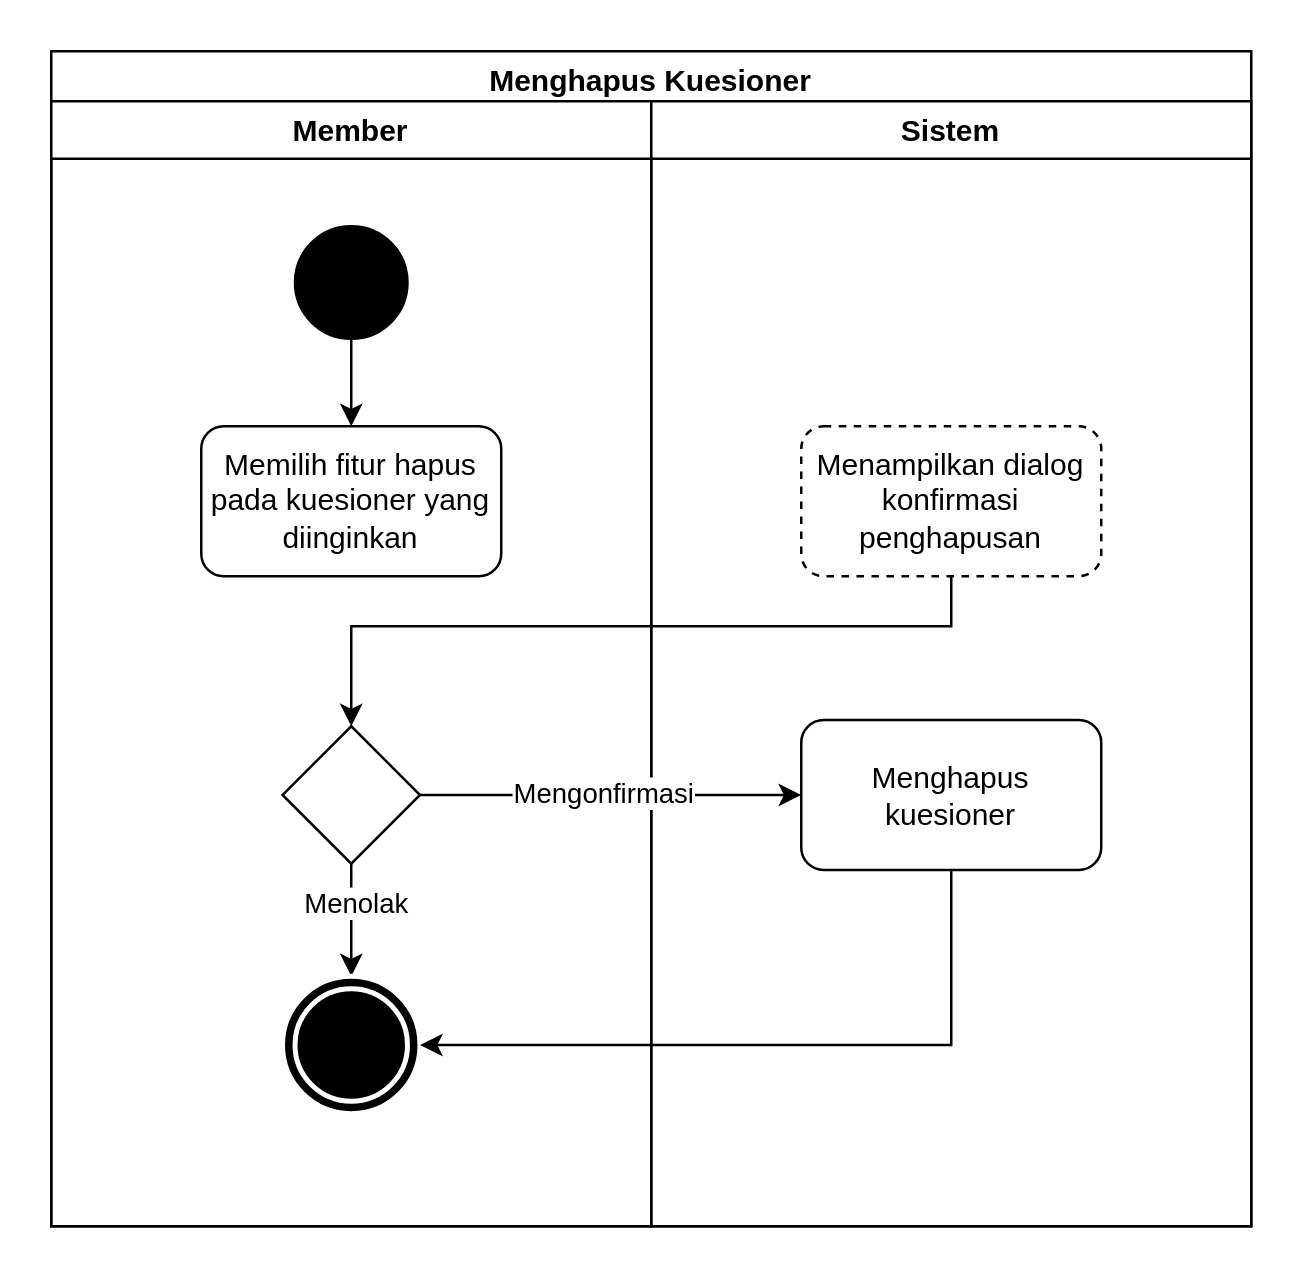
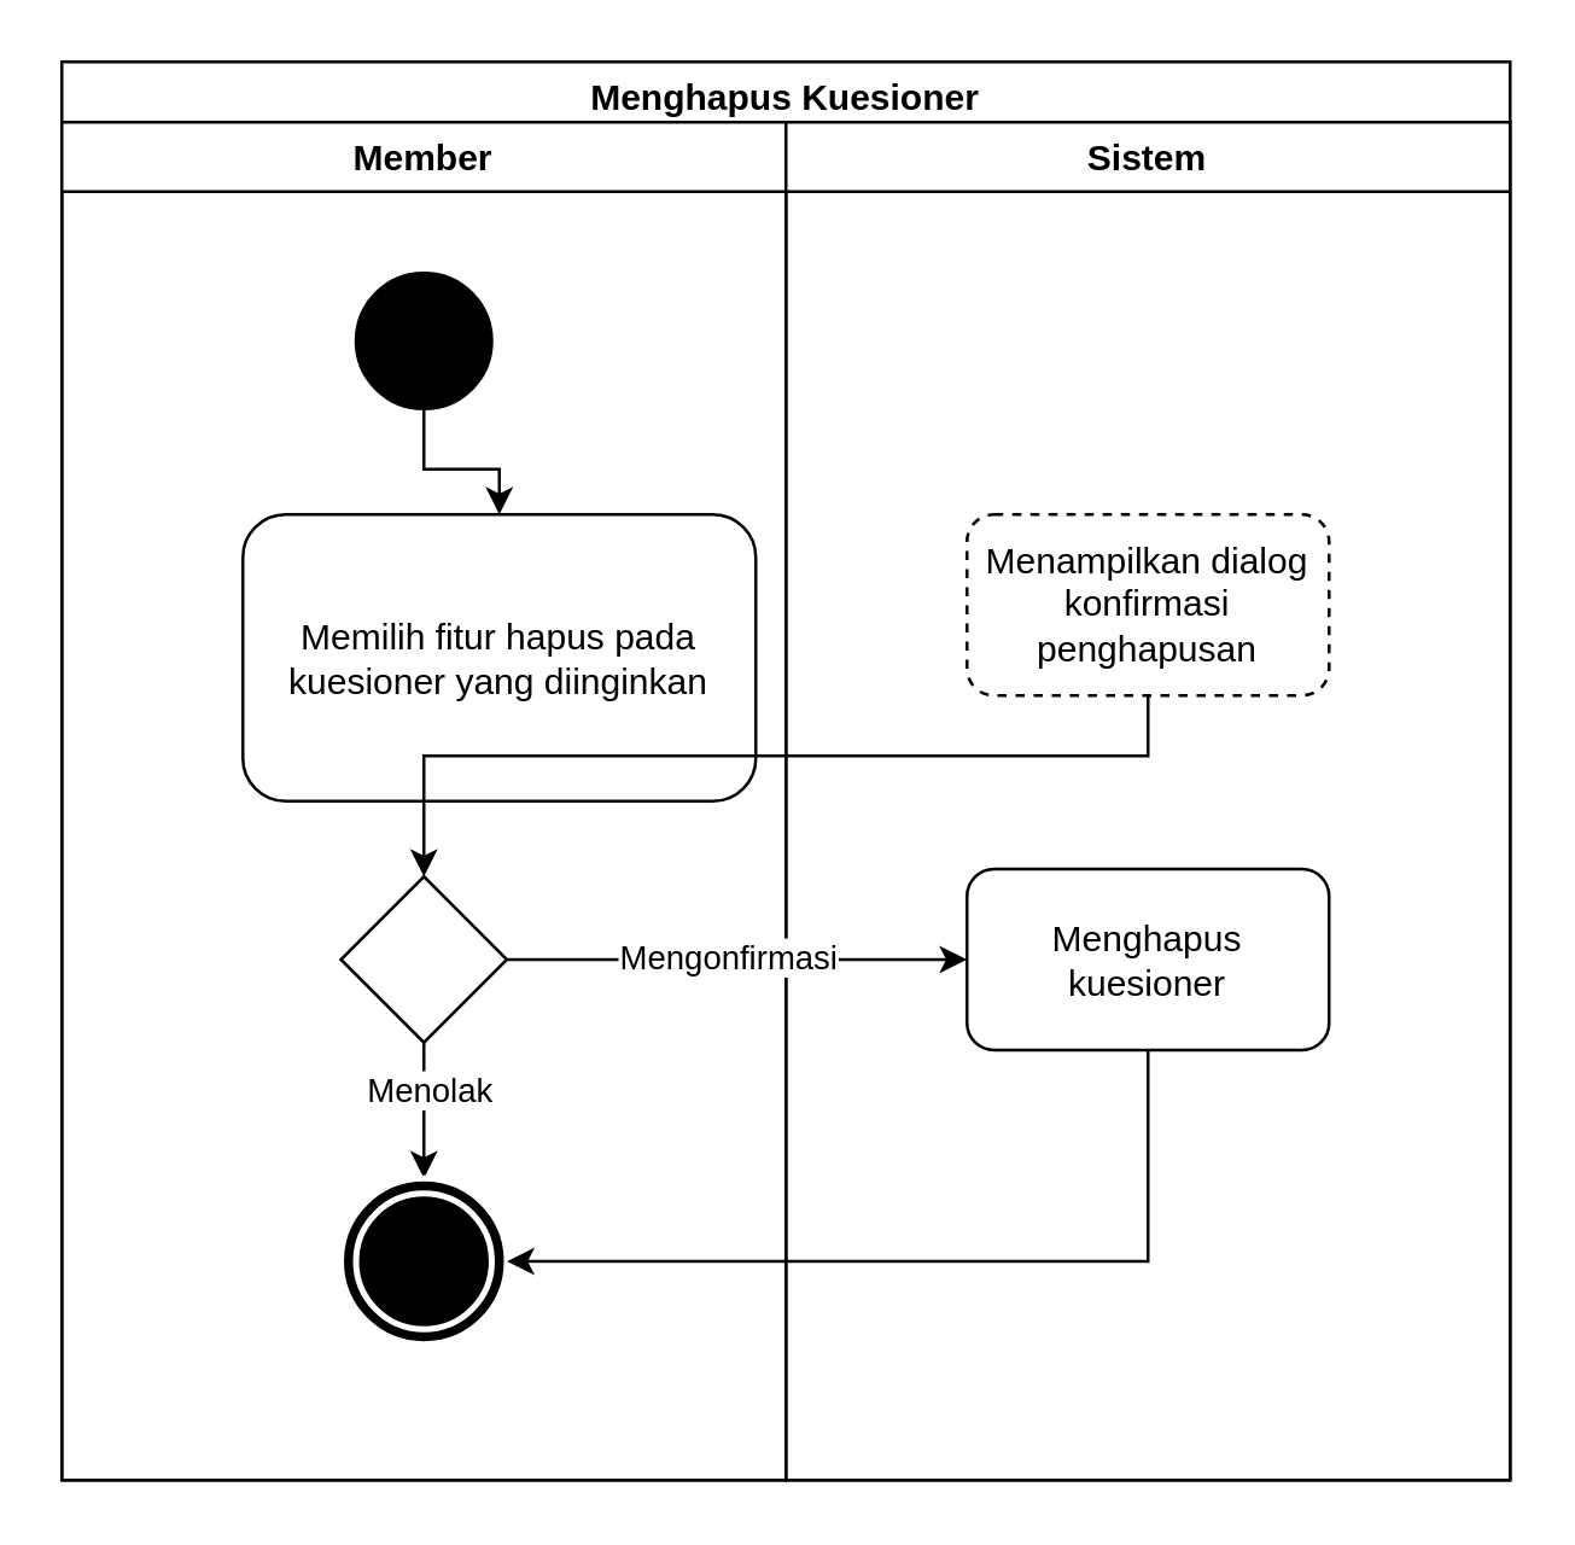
- <mxCell id="6" value="Memilih fitur hapus pada kuesioner yang diinginkan" style="rounded=1;whiteSpace=wrap;html=1;fillColor=none;" parent="3" vertex="1"><mxGeometry x="60" y="130" width="120" height="60" as="geometry" /></mxCell>
+ <mxCell id="6" value="Memilih fitur hapus pada kuesioner yang diinginkan" style="rounded=1;whiteSpace=wrap;html=1;fillColor=none;" parent="3" vertex="1"><mxGeometry x="60" y="130" width="170" height="95" as="geometry" /></mxCell>
